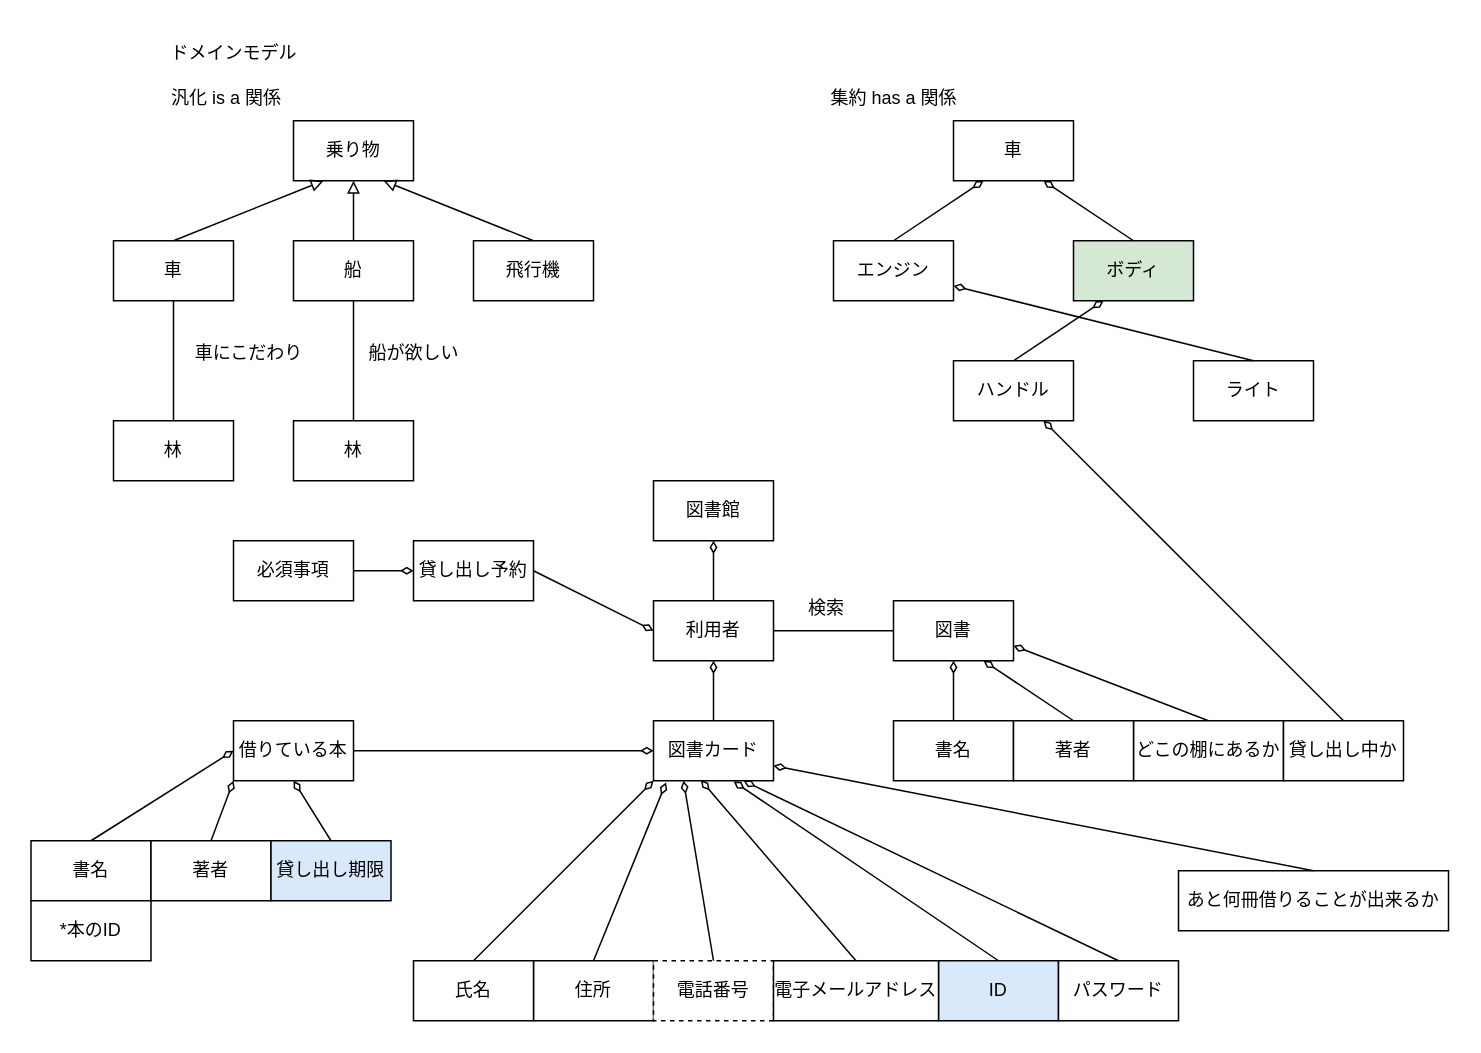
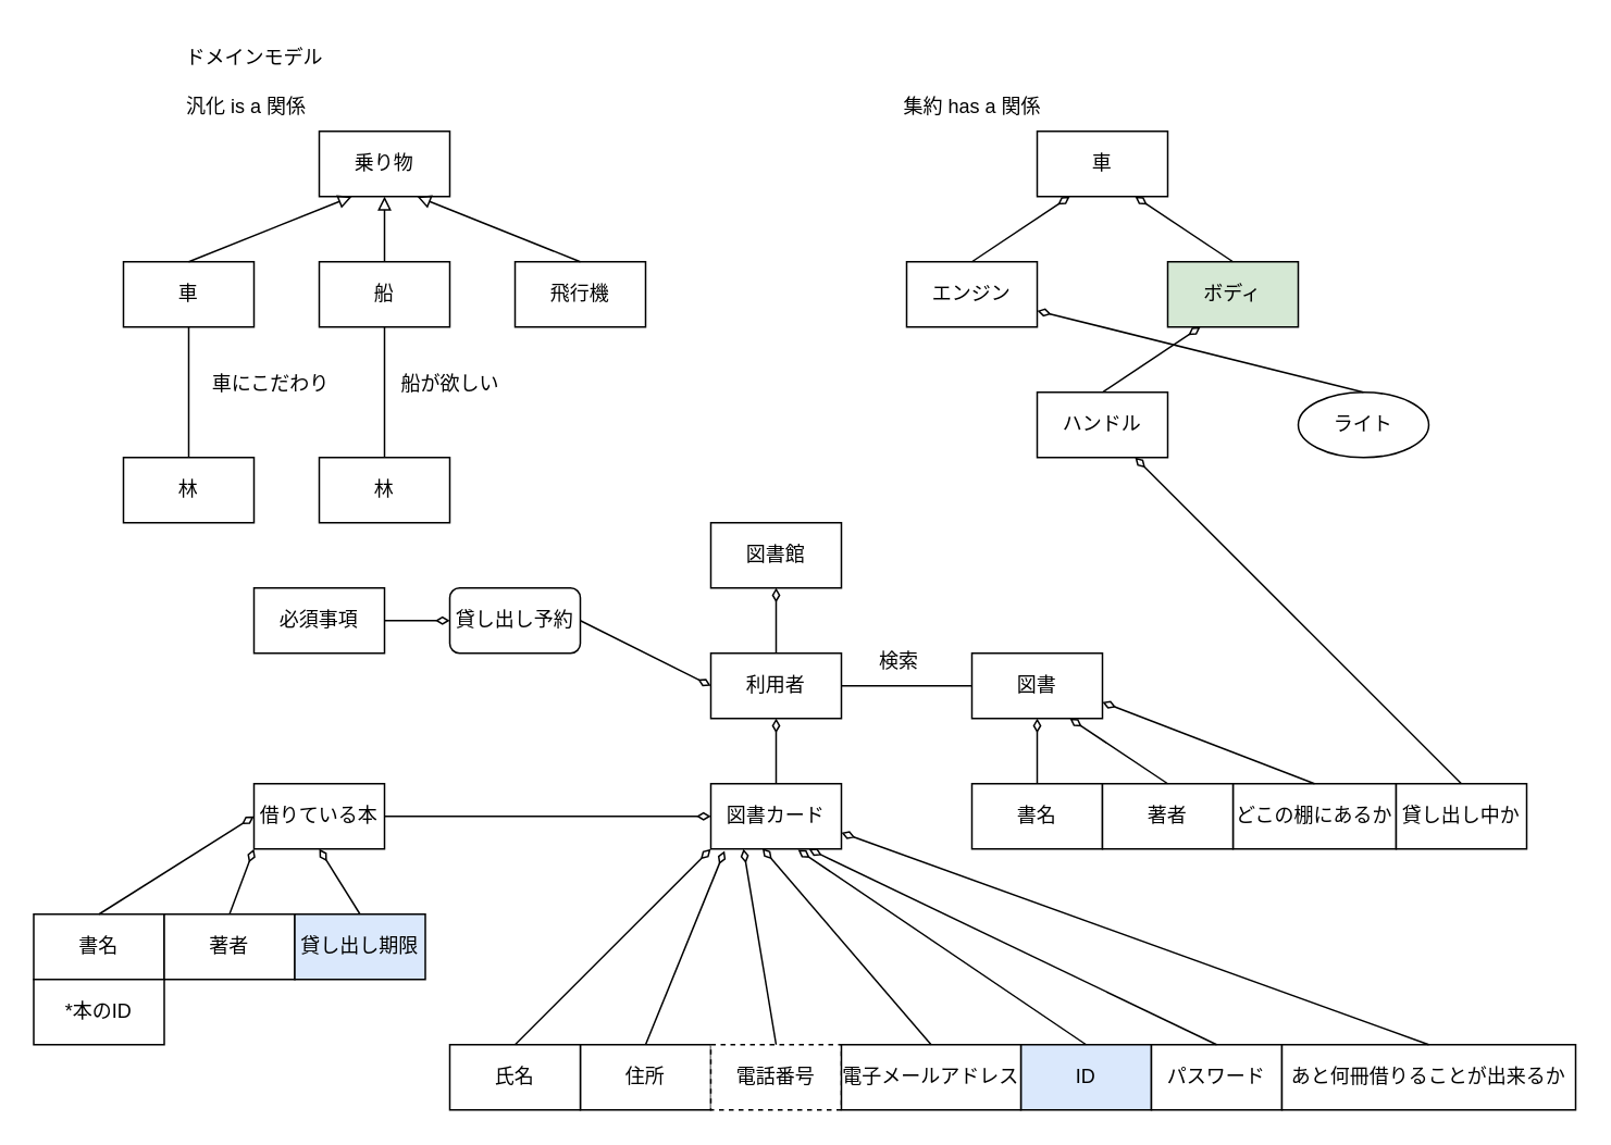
- <mxCell id="15" value="ライト" style="rounded=0;whiteSpace=wrap;html=1;" vertex="1" parent="1"><mxGeometry x="795" y="240" width="80" height="40" as="geometry" /></mxCell>
+ <mxCell id="15" value="ライト" style="ellipse;whiteSpace=wrap;html=1;" vertex="1" parent="1"><mxGeometry x="795" y="240" width="80" height="40" as="geometry" /></mxCell>
- <mxCell id="50" value="貸し出し予約" style="rounded=0;whiteSpace=wrap;html=1;" vertex="1" parent="1"><mxGeometry x="275" y="360" width="80" height="40" as="geometry" /></mxCell>
+ <mxCell id="50" value="貸し出し予約" style="whiteSpace=wrap;html=1;rounded=1;" vertex="1" parent="1"><mxGeometry x="275" y="360" width="80" height="40" as="geometry" /></mxCell>
- <mxCell id="68" value="あと何冊借りることが出来るか" style="rounded=0;whiteSpace=wrap;html=1;" vertex="1" parent="1"><mxGeometry x="785" y="580" width="180" height="40" as="geometry" /></mxCell>
+ <mxCell id="68" value="あと何冊借りることが出来るか" style="rounded=0;whiteSpace=wrap;html=1;" vertex="1" parent="1"><mxGeometry x="785" y="640" width="180" height="40" as="geometry" /></mxCell>
